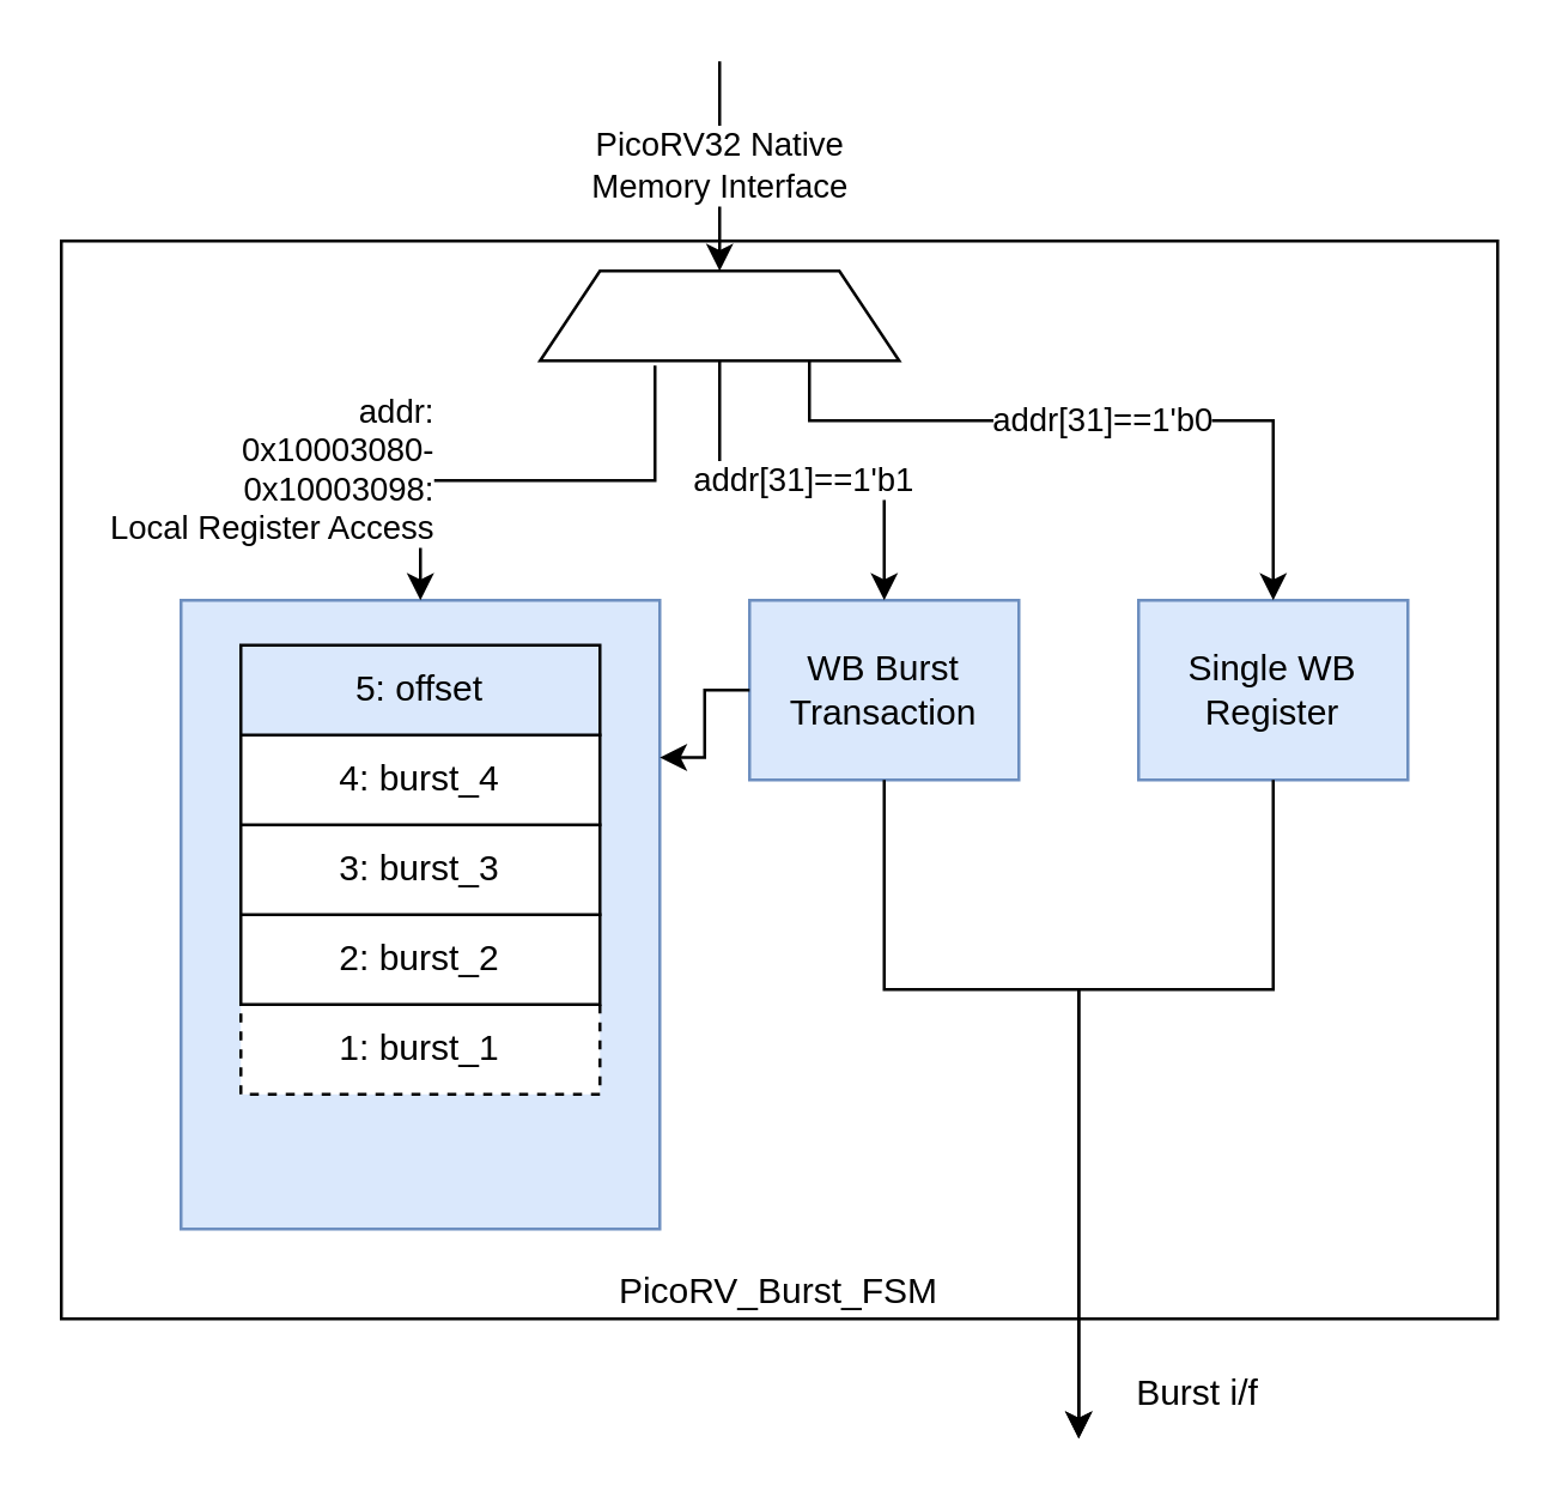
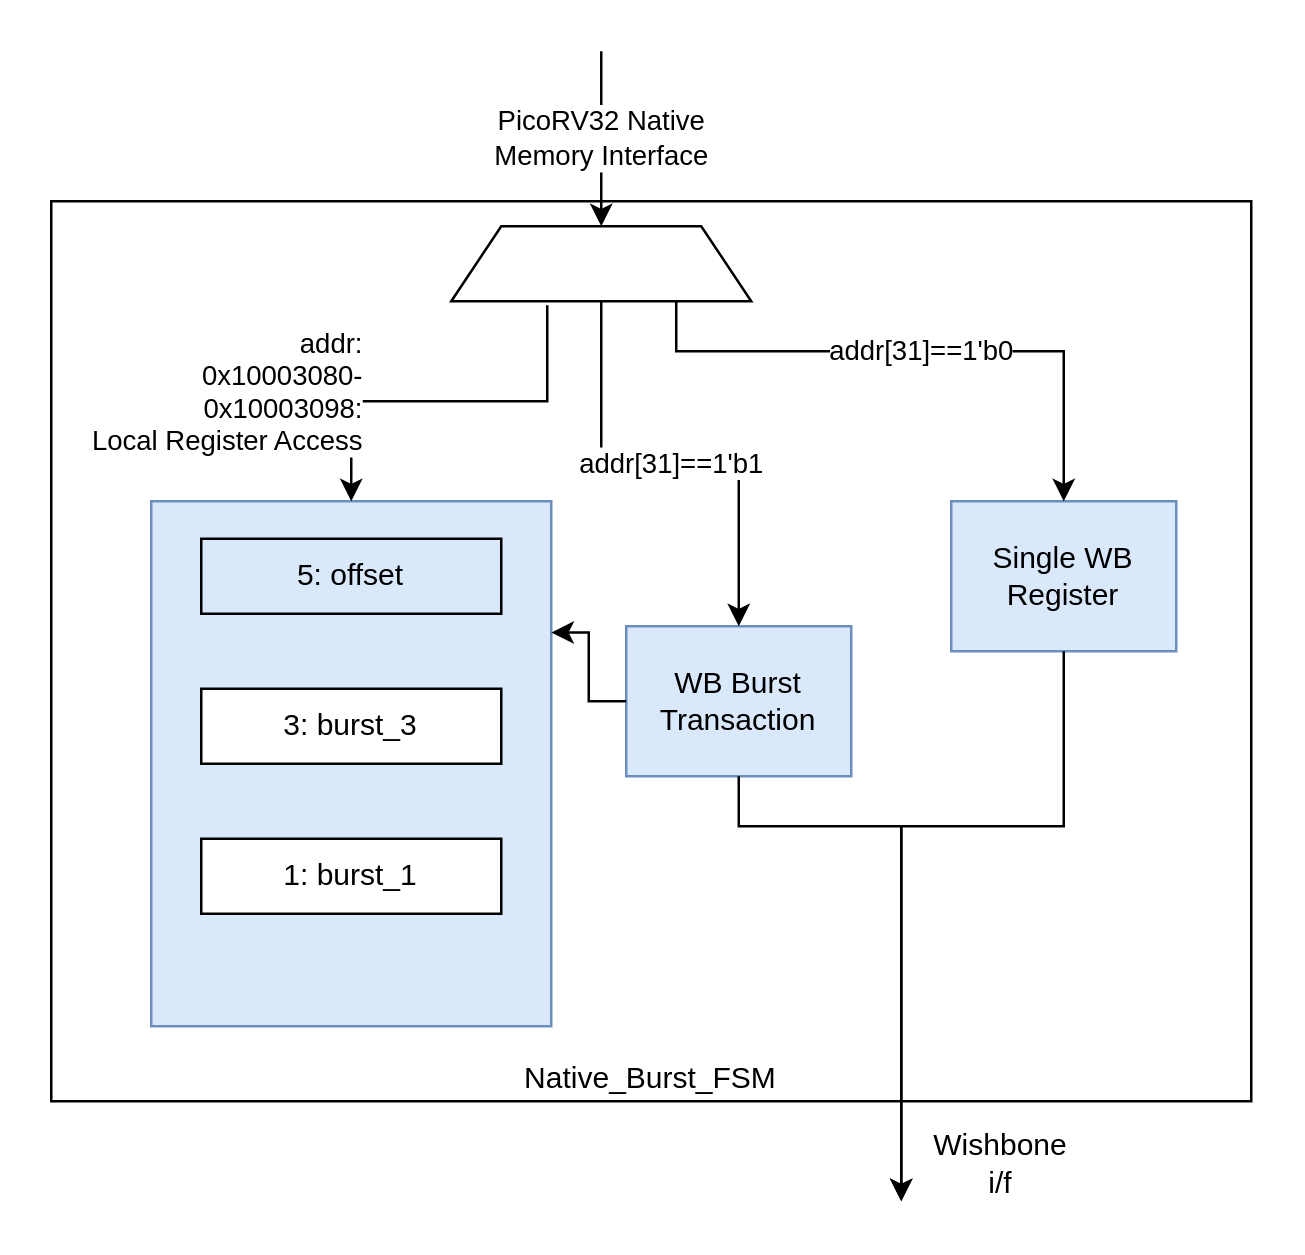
- <mxCell id="12" value="WB Burst&lt;br&gt;Transaction" style="rounded=0;whiteSpace=wrap;html=1;strokeColor=#6c8ebf;fillColor=#dae8fc;" parent="1" vertex="1"><mxGeometry x="250" y="200" width="90" height="60" as="geometry" /></mxCell>
+ <mxCell id="12" value="WB Burst&lt;br&gt;Transaction" style="rounded=0;whiteSpace=wrap;html=1;strokeColor=#6c8ebf;fillColor=#dae8fc;" parent="1" vertex="1"><mxGeometry x="250" y="250" width="90" height="60" as="geometry" /></mxCell>
- <mxCell id="7" value="4: burst_4" style="rounded=0;whiteSpace=wrap;html=1;fillColor=#FFFFFF;" parent="1" vertex="1"><mxGeometry x="80" y="245" width="120" height="30" as="geometry" /></mxCell>
- <mxCell id="5" value="2: burst_2" style="rounded=0;whiteSpace=wrap;html=1;fillColor=#FFFFFF;" parent="1" vertex="1"><mxGeometry x="80" y="305" width="120" height="30" as="geometry" /></mxCell>
- <mxCell id="4" value="1: burst_1" style="rounded=0;whiteSpace=wrap;html=1;fillColor=#FFFFFF;dashed=1;" parent="1" vertex="1"><mxGeometry x="80" y="335" width="120" height="30" as="geometry" /></mxCell>
+ <mxCell id="4" value="1: burst_1" style="rounded=0;whiteSpace=wrap;html=1;fillColor=#FFFFFF;" parent="1" vertex="1"><mxGeometry x="80" y="335" width="120" height="30" as="geometry" /></mxCell>
- <mxCell id="2" value="PicoRV_Burst_FSM" style="rounded=0;whiteSpace=wrap;html=1;strokeColor=#000000;verticalAlign=bottom;" parent="1" vertex="1"><mxGeometry x="20" y="80" width="480" height="360" as="geometry" /></mxCell>
+ <mxCell id="2" value="Native_Burst_FSM" style="rounded=0;whiteSpace=wrap;html=1;strokeColor=#000000;verticalAlign=bottom;" parent="1" vertex="1"><mxGeometry x="20" y="80" width="480" height="360" as="geometry" /></mxCell>
- <mxCell id="19" value="Burst i/f" style="text;html=1;strokeColor=none;fillColor=none;align=center;verticalAlign=middle;whiteSpace=wrap;rounded=0;" parent="1" vertex="1"><mxGeometry x="370" y="450" width="60" height="30" as="geometry" /></mxCell>
+ <mxCell id="19" value="Wishbone i/f" style="text;html=1;strokeColor=none;fillColor=none;align=center;verticalAlign=middle;whiteSpace=wrap;rounded=0;" parent="1" vertex="1"><mxGeometry x="370" y="450" width="60" height="30" as="geometry" /></mxCell>
